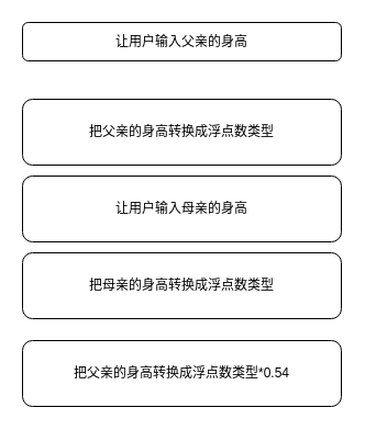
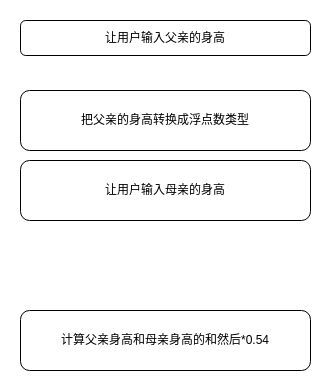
- <mxCell id="5" value="把母亲的身高转换成浮点数类型" style="rounded=1;whiteSpace=wrap;html=1;" parent="1" vertex="1"><mxGeometry x="20" y="230" width="290" height="60" as="geometry" /></mxCell>
- <mxCell id="6" value="把父亲的身高转换成浮点数类型*0.54" style="rounded=1;whiteSpace=wrap;html=1;" parent="1" vertex="1"><mxGeometry x="20" y="310" width="290" height="60" as="geometry" /></mxCell>
+ <mxCell id="6" value="计算父亲身高和母亲身高的和然后*0.54" style="rounded=1;whiteSpace=wrap;html=1;" parent="1" vertex="1"><mxGeometry x="20" y="310" width="290" height="60" as="geometry" /></mxCell>
